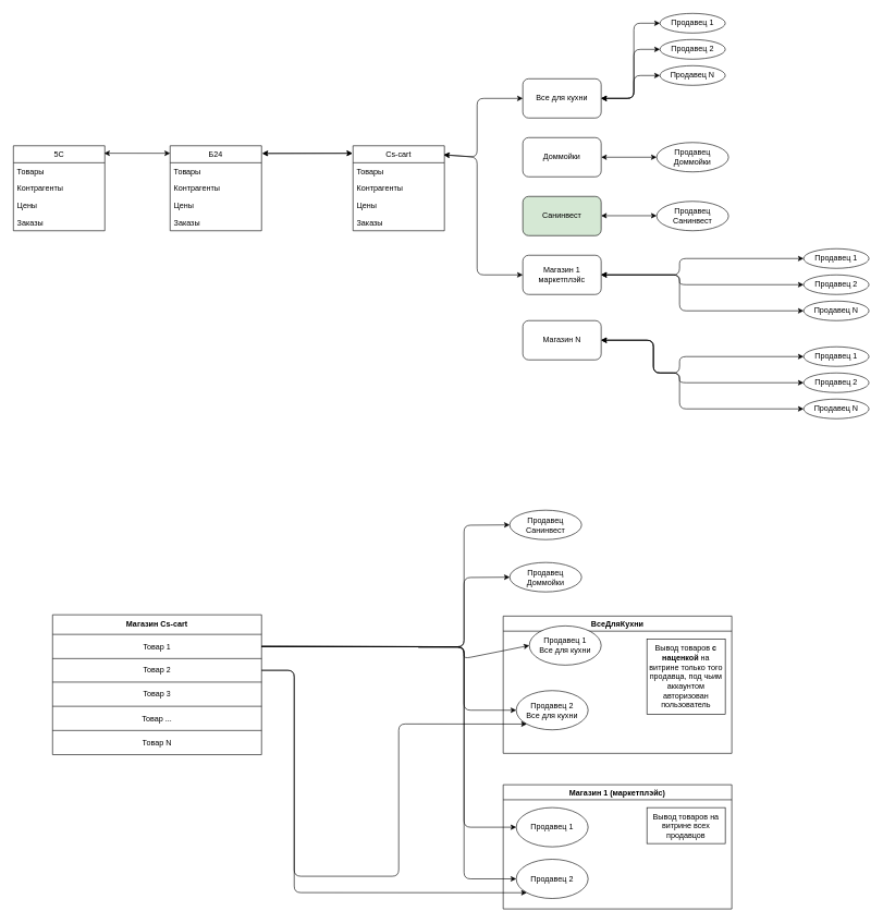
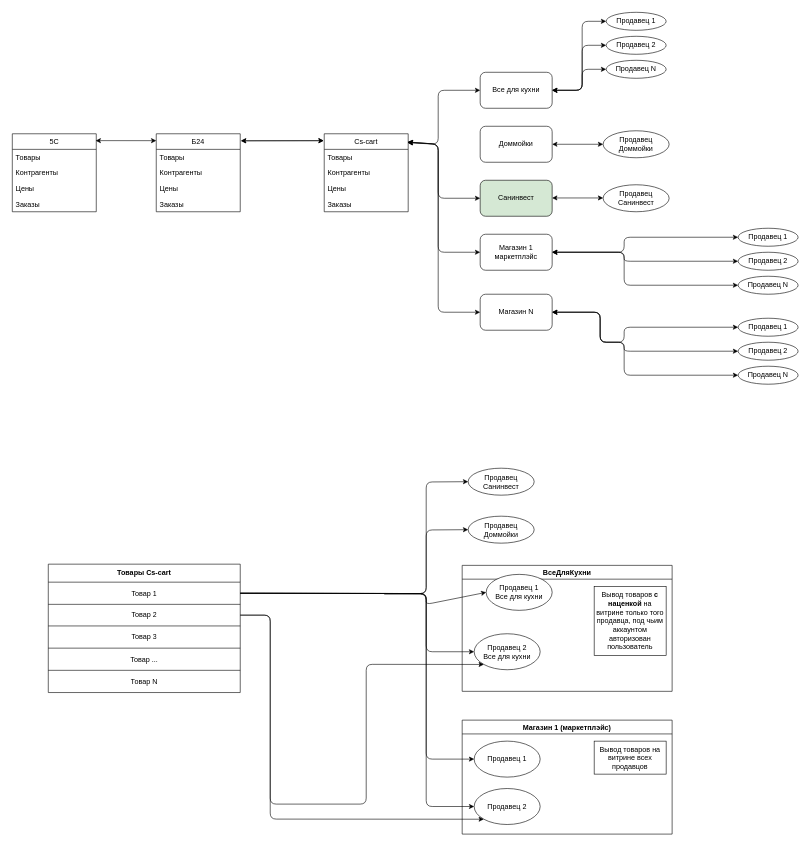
+ <mxCell id="8" value="" style="endArrow=classic;startArrow=classic;html=1;entryX=0;entryY=0.5;entryDx=0;entryDy=0;exitX=0.996;exitY=0.108;exitDx=0;exitDy=0;exitPerimeter=0;" edge="1" parent="1" source="38" target="4"><mxGeometry width="50" height="50" relative="1" as="geometry"><mxPoint x="670" y="240" as="sourcePoint" /><mxPoint x="770" y="370" as="targetPoint" /><Array as="points"><mxPoint x="730" y="240" /><mxPoint x="730" y="330" /></Array></mxGeometry></mxCell>
+ <mxCell id="10" value="" style="endArrow=classic;startArrow=classic;html=1;entryX=0;entryY=0.5;entryDx=0;entryDy=0;exitX=0.993;exitY=0.115;exitDx=0;exitDy=0;exitPerimeter=0;" edge="1" parent="1" source="38" target="6"><mxGeometry width="50" height="50" relative="1" as="geometry"><mxPoint x="670" y="240" as="sourcePoint" /><mxPoint x="770" y="370" as="targetPoint" /><Array as="points"><mxPoint x="730" y="240" /><mxPoint x="730" y="520" /></Array></mxGeometry></mxCell>
- <mxCell id="45" value="Магазин Cs-cart" style="shape=table;html=1;whiteSpace=wrap;startSize=30;container=1;collapsible=0;childLayout=tableLayout;fontStyle=1;align=center;" vertex="1" parent="1"><mxGeometry x="80" y="940" width="320" height="214" as="geometry" /></mxCell>
+ <mxCell id="45" value="Товары Cs-cart" style="shape=table;html=1;whiteSpace=wrap;startSize=30;container=1;collapsible=0;childLayout=tableLayout;fontStyle=1;align=center;" vertex="1" parent="1"><mxGeometry x="80" y="940" width="320" height="214" as="geometry" /></mxCell>
